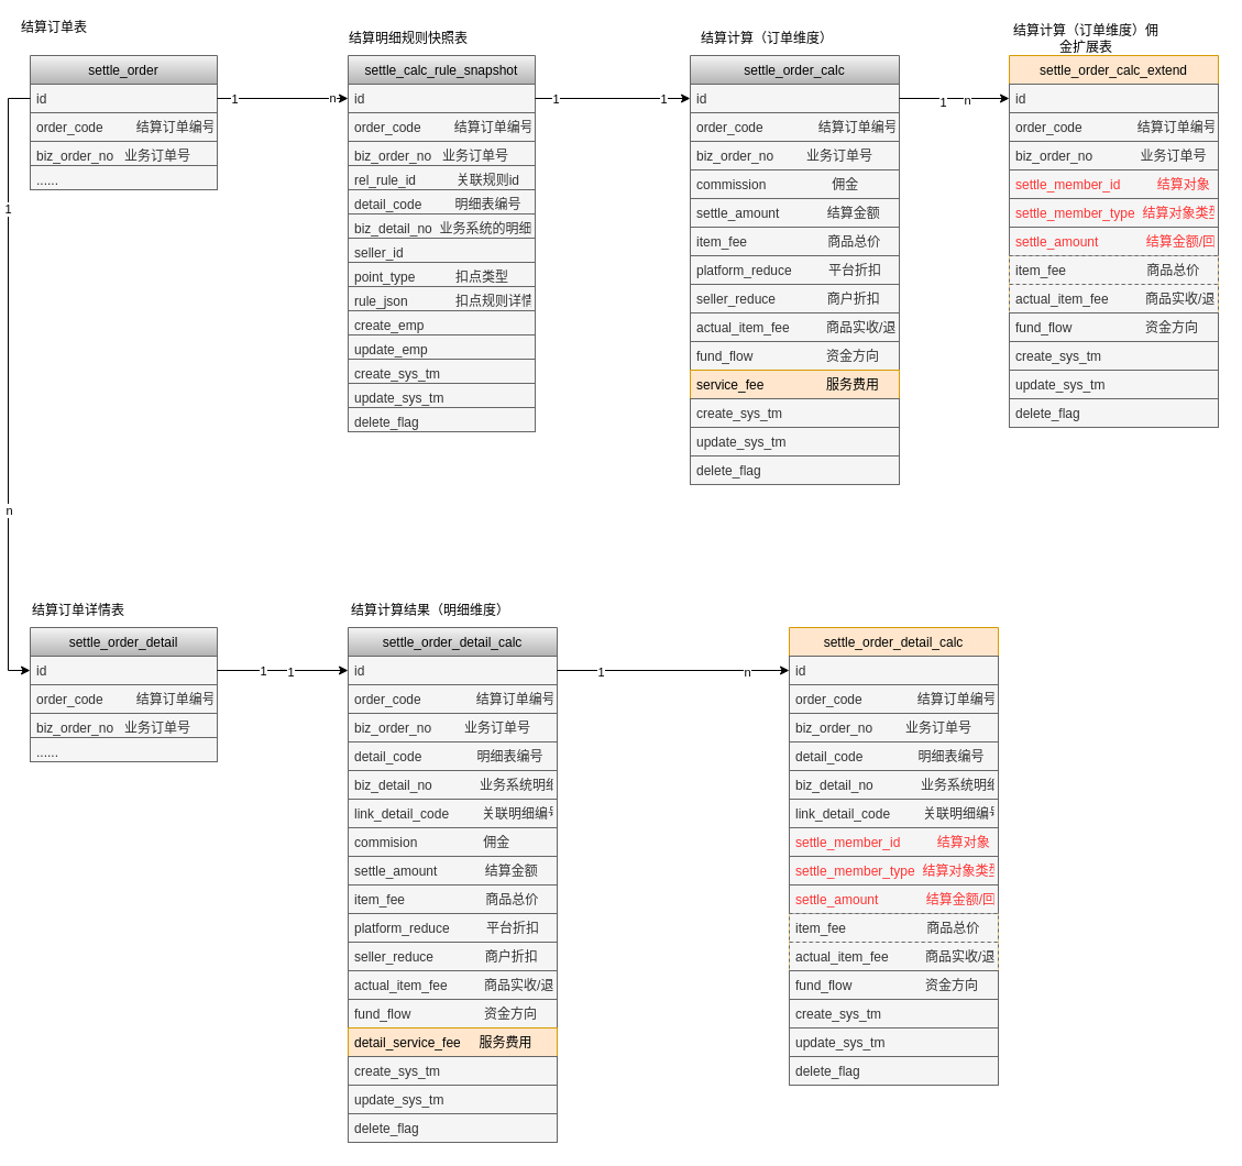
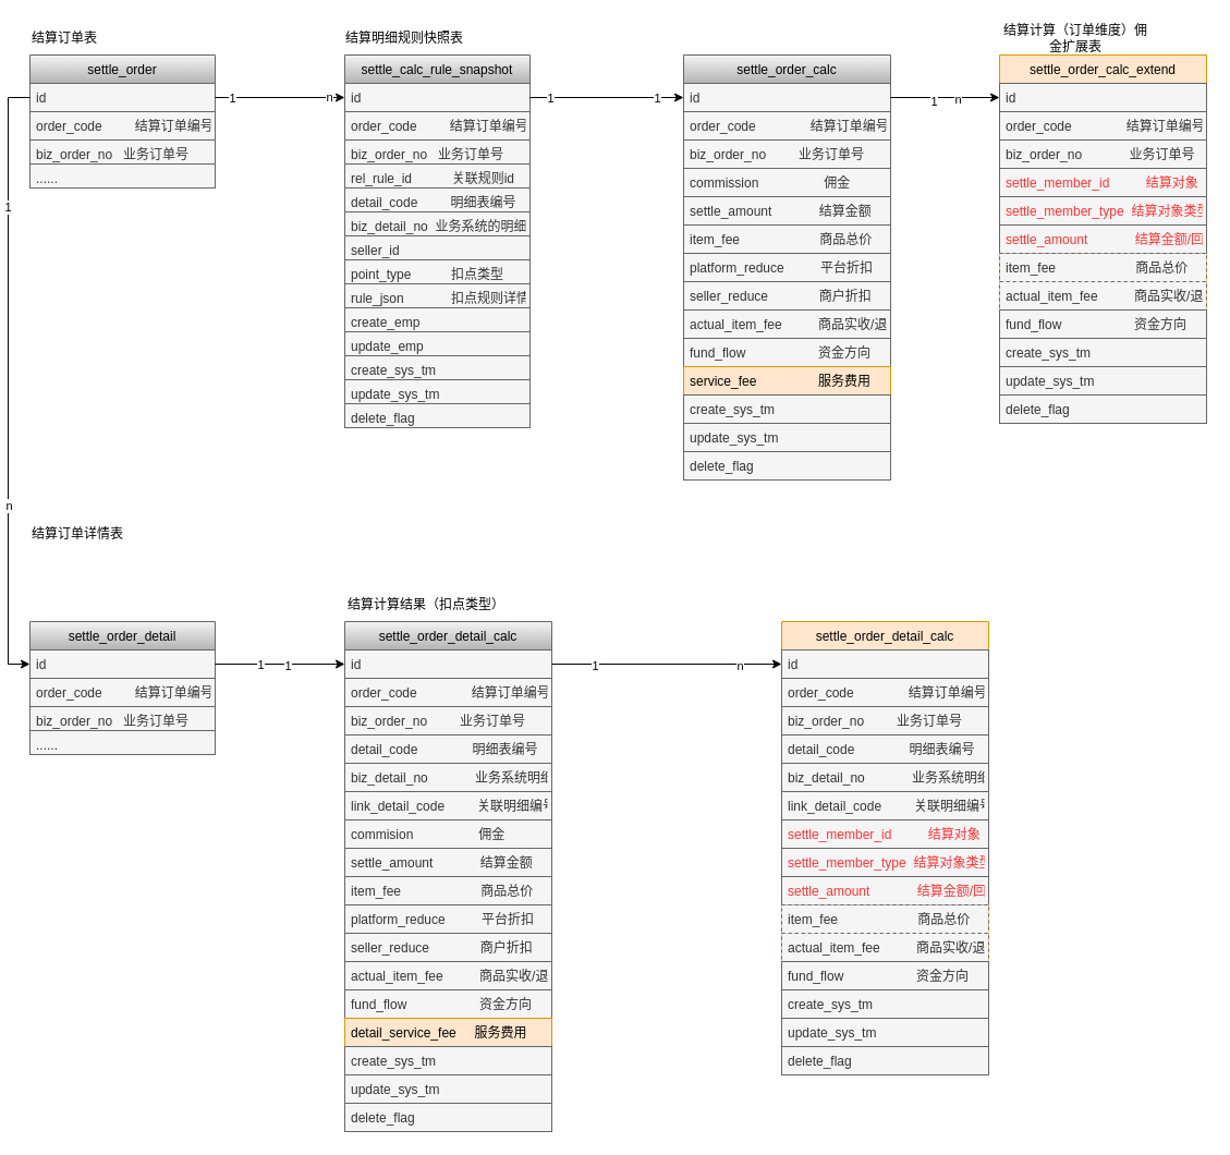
- <mxCell id="88" value="结算订单表" style="text;html=1;strokeColor=none;fillColor=none;align=left;verticalAlign=middle;whiteSpace=wrap;rounded=0;" parent="1" vertex="1"><mxGeometry x="10" y="10" width="110" height="30" as="geometry" /></mxCell>
+ <mxCell id="88" value="结算订单表" style="text;html=1;strokeColor=none;fillColor=none;align=left;verticalAlign=middle;whiteSpace=wrap;rounded=0;" parent="1" vertex="1"><mxGeometry x="20" y="20" width="110" height="30" as="geometry" /></mxCell>
- <mxCell id="52" value="结算计算（订单维度）" style="text;html=1;strokeColor=none;fillColor=none;align=center;verticalAlign=middle;whiteSpace=wrap;rounded=0;" parent="1" vertex="1"><mxGeometry x="620" y="20" width="140" height="30" as="geometry" /></mxCell>
- <mxCell id="103" value="结算订单详情表" style="text;html=1;strokeColor=none;fillColor=none;align=left;verticalAlign=middle;whiteSpace=wrap;rounded=0;" parent="1" vertex="1"><mxGeometry x="20" y="540" width="110" height="30" as="geometry" /></mxCell>
+ <mxCell id="103" value="结算订单详情表" style="text;html=1;strokeColor=none;fillColor=none;align=left;verticalAlign=middle;whiteSpace=wrap;rounded=0;" parent="1" vertex="1"><mxGeometry x="20" y="475" width="110" height="30" as="geometry" /></mxCell>
- <mxCell id="36" value="结算计算结果（明细维度）" style="text;html=1;strokeColor=none;fillColor=none;align=center;verticalAlign=middle;whiteSpace=wrap;rounded=0;" parent="1" vertex="1"><mxGeometry x="309" y="540" width="150" height="30" as="geometry" /></mxCell>
+ <mxCell id="36" value="结算计算结果（扣点类型）" style="text;html=1;strokeColor=none;fillColor=none;align=center;verticalAlign=middle;whiteSpace=wrap;rounded=0;" parent="1" vertex="1"><mxGeometry x="309" y="540" width="150" height="30" as="geometry" /></mxCell>
